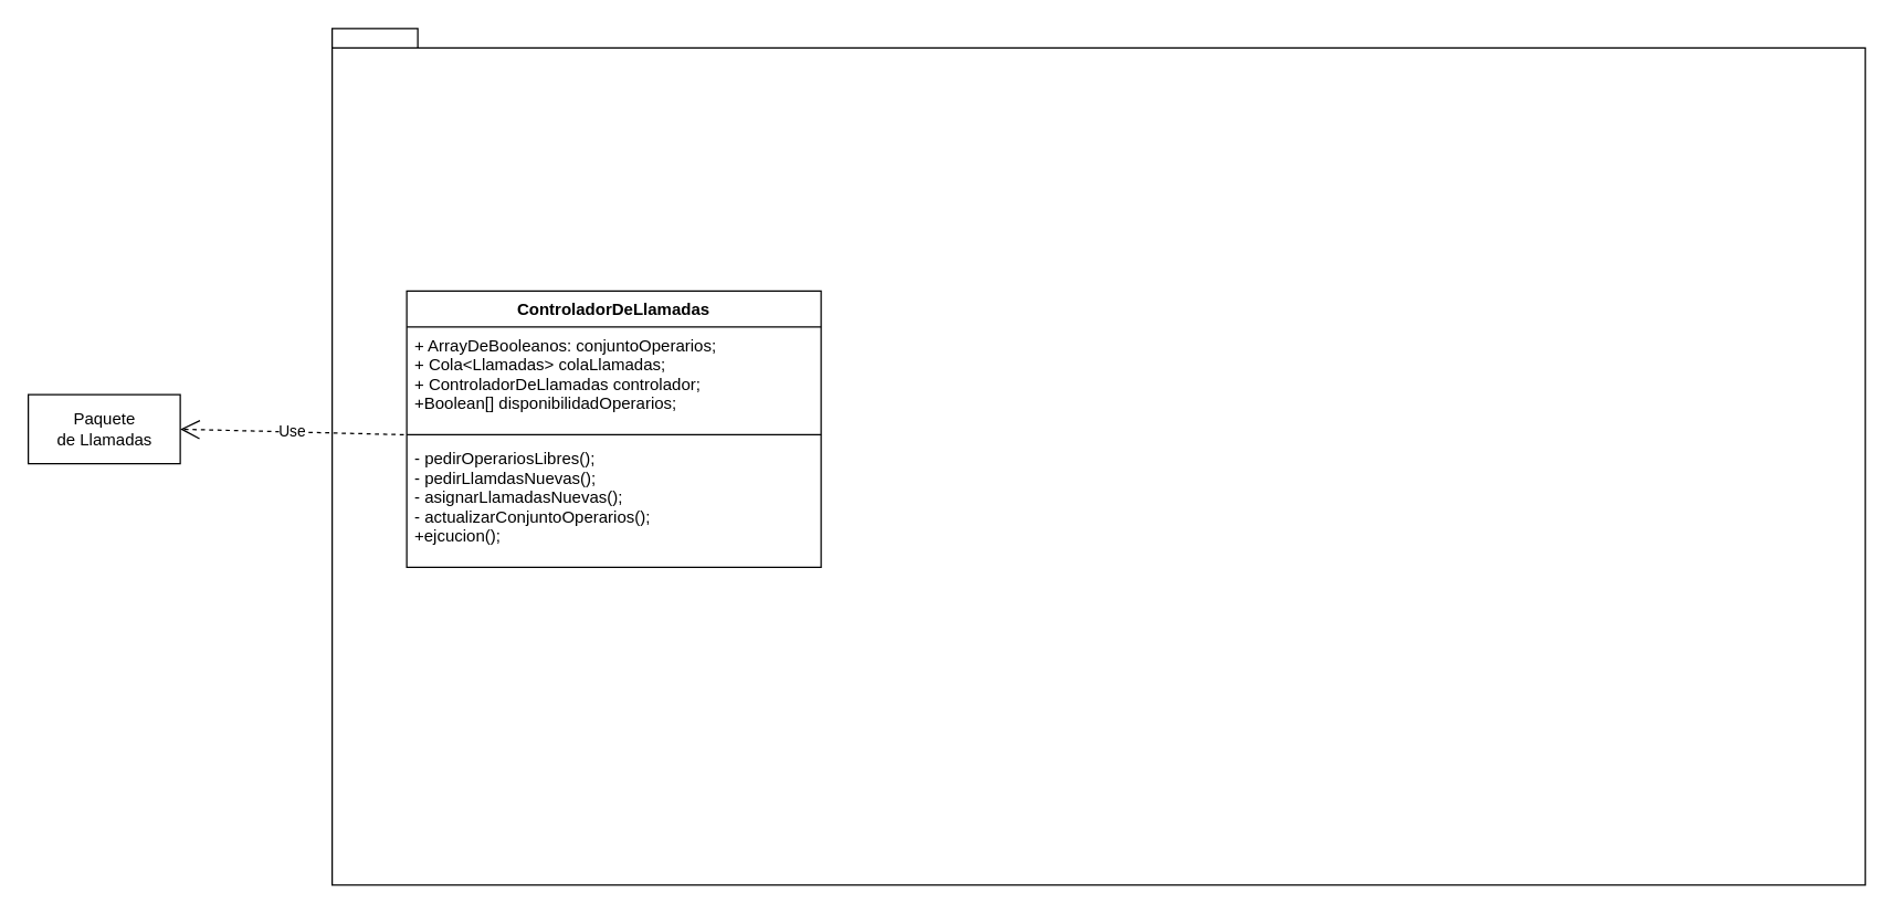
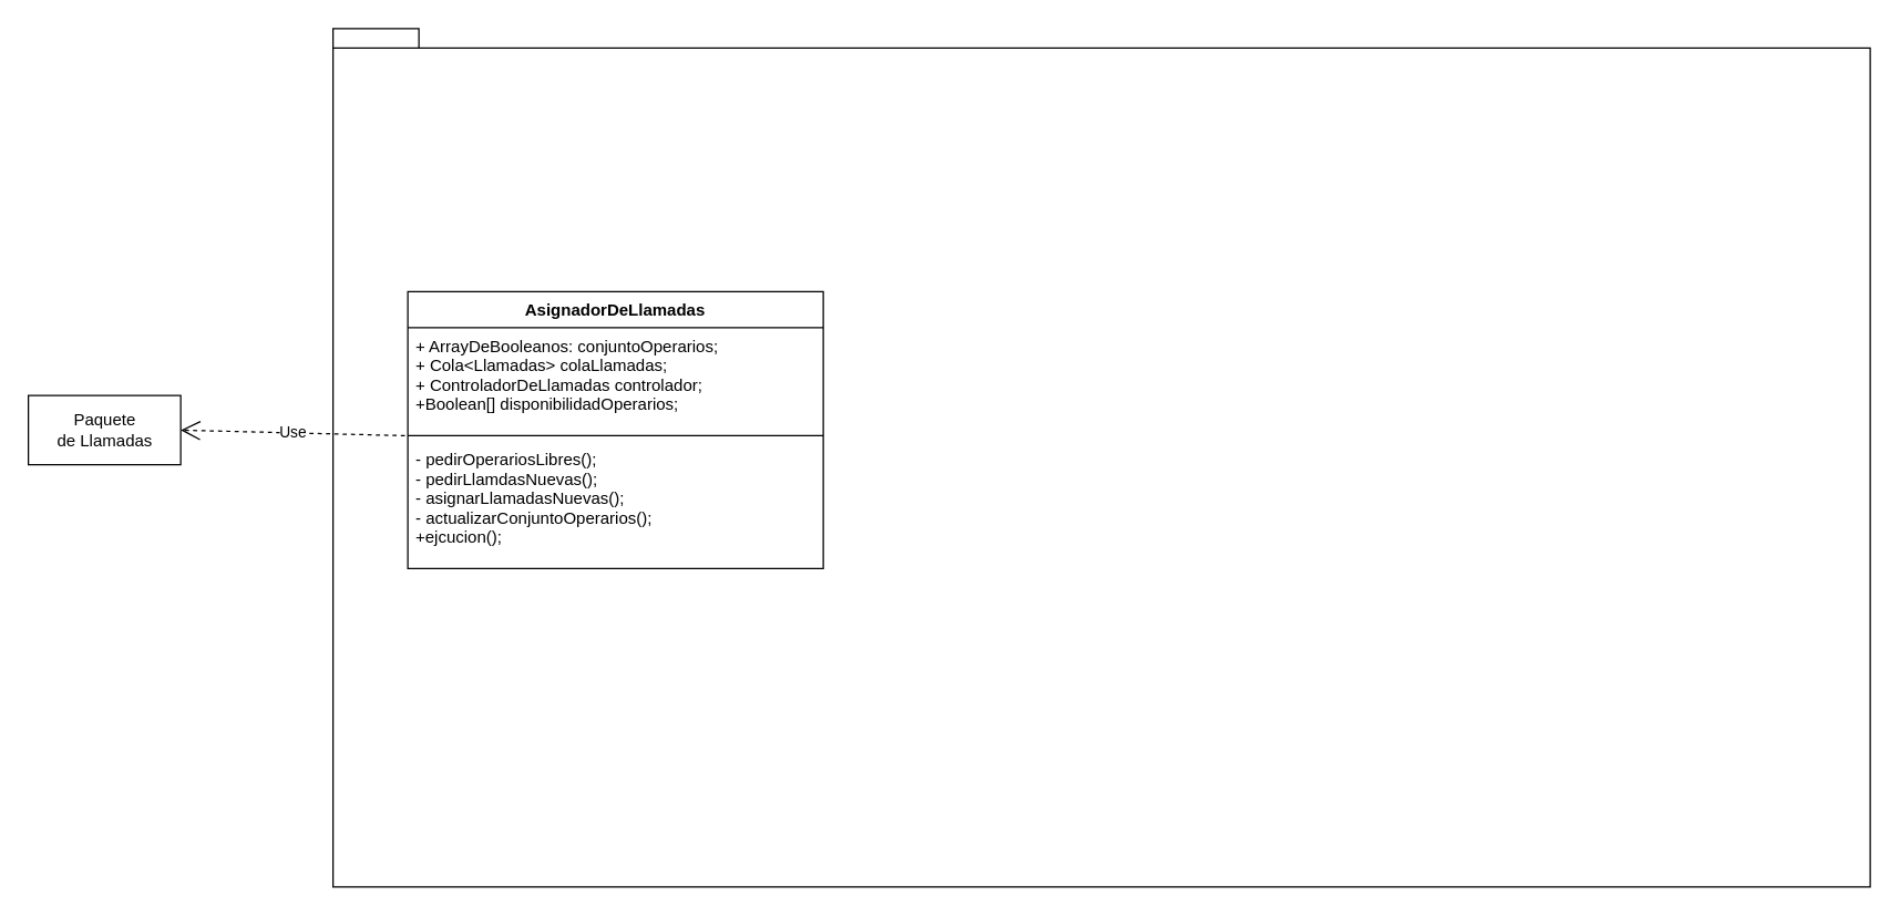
- <mxCell id="3" value="ControladorDeLlamadas" style="swimlane;fontStyle=1;align=center;verticalAlign=top;childLayout=stackLayout;horizontal=1;startSize=26;horizontalStack=0;resizeParent=1;resizeParentMax=0;resizeLast=0;collapsible=1;marginBottom=0;" parent="1" vertex="1"><mxGeometry x="294" y="210" width="300" height="200" as="geometry" /></mxCell>
+ <mxCell id="3" value="AsignadorDeLlamadas" style="swimlane;fontStyle=1;align=center;verticalAlign=top;childLayout=stackLayout;horizontal=1;startSize=26;horizontalStack=0;resizeParent=1;resizeParentMax=0;resizeLast=0;collapsible=1;marginBottom=0;" parent="1" vertex="1"><mxGeometry x="294" y="210" width="300" height="200" as="geometry" /></mxCell>
